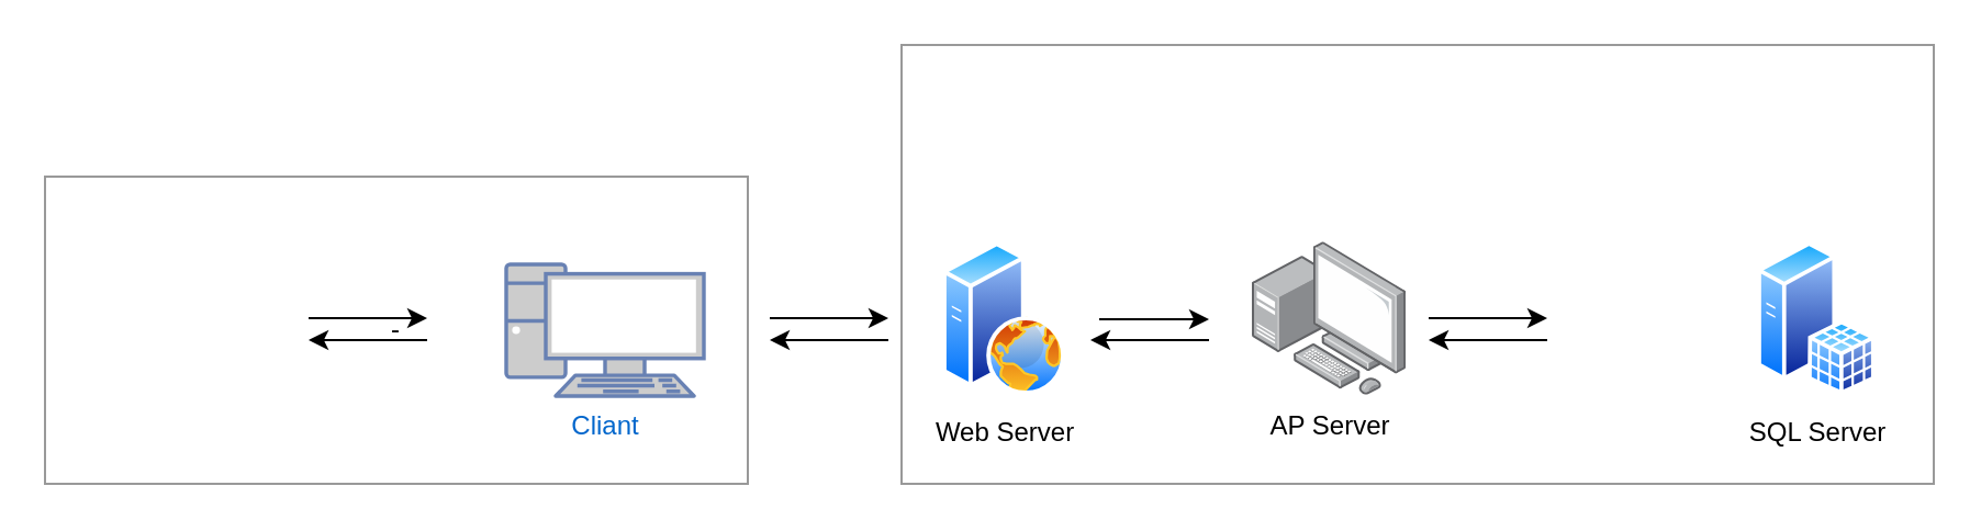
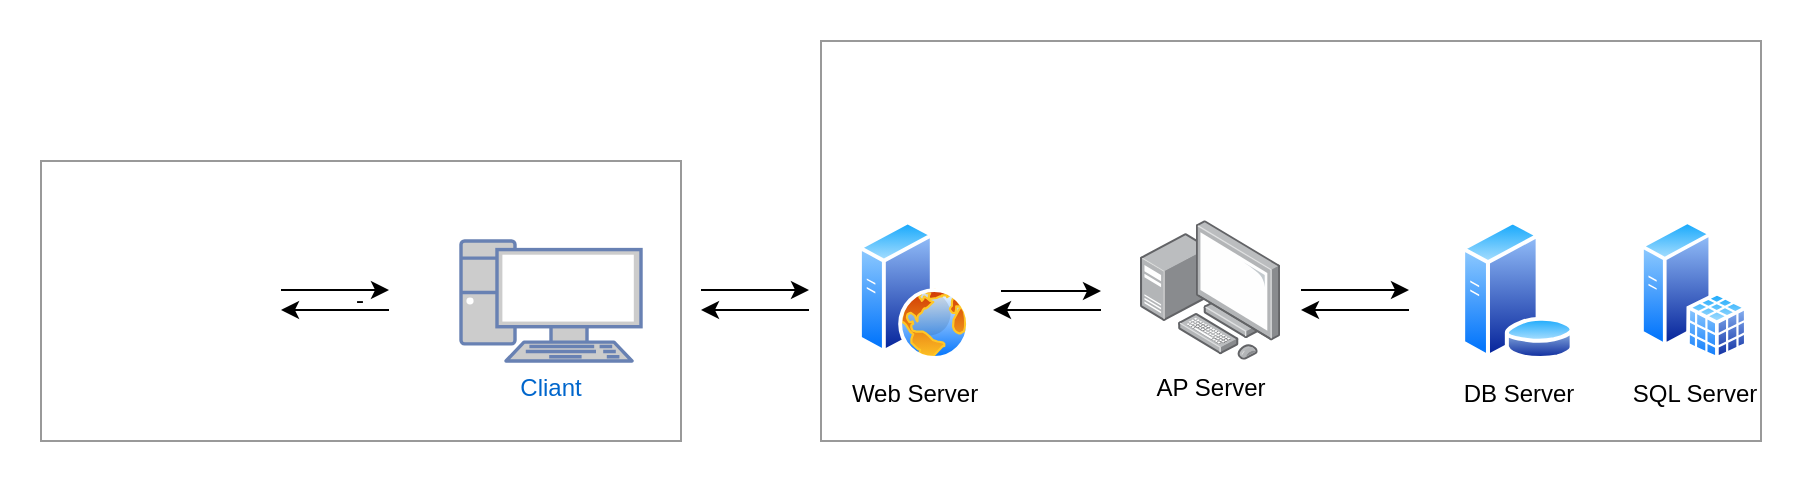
+ <mxCell id="3" value="&lt;div&gt;DB Server&lt;/div&gt;" style="aspect=fixed;perimeter=ellipsePerimeter;html=1;align=center;shadow=0;dashed=0;spacingTop=3;image;image=img/lib/active_directory/database_server.svg;" vertex="1" parent="1"><mxGeometry x="730" y="110" width="57.4" height="70" as="geometry" /></mxCell>
- <mxCell id="6" value="&lt;div&gt;SQL Server&lt;/div&gt;" style="aspect=fixed;perimeter=ellipsePerimeter;html=1;align=center;shadow=0;dashed=0;spacingTop=3;image;image=img/lib/active_directory/sql_server.svg;" vertex="1" parent="1"><mxGeometry x="800" y="110" width="53.9" height="70" as="geometry" /></mxCell>
+ <mxCell id="6" value="&lt;div&gt;SQL Server&lt;/div&gt;" style="aspect=fixed;perimeter=ellipsePerimeter;html=1;align=center;shadow=0;dashed=0;spacingTop=3;image;image=img/lib/active_directory/sql_server.svg;" vertex="1" parent="1"><mxGeometry x="820" y="110" width="53.9" height="70" as="geometry" /></mxCell>
